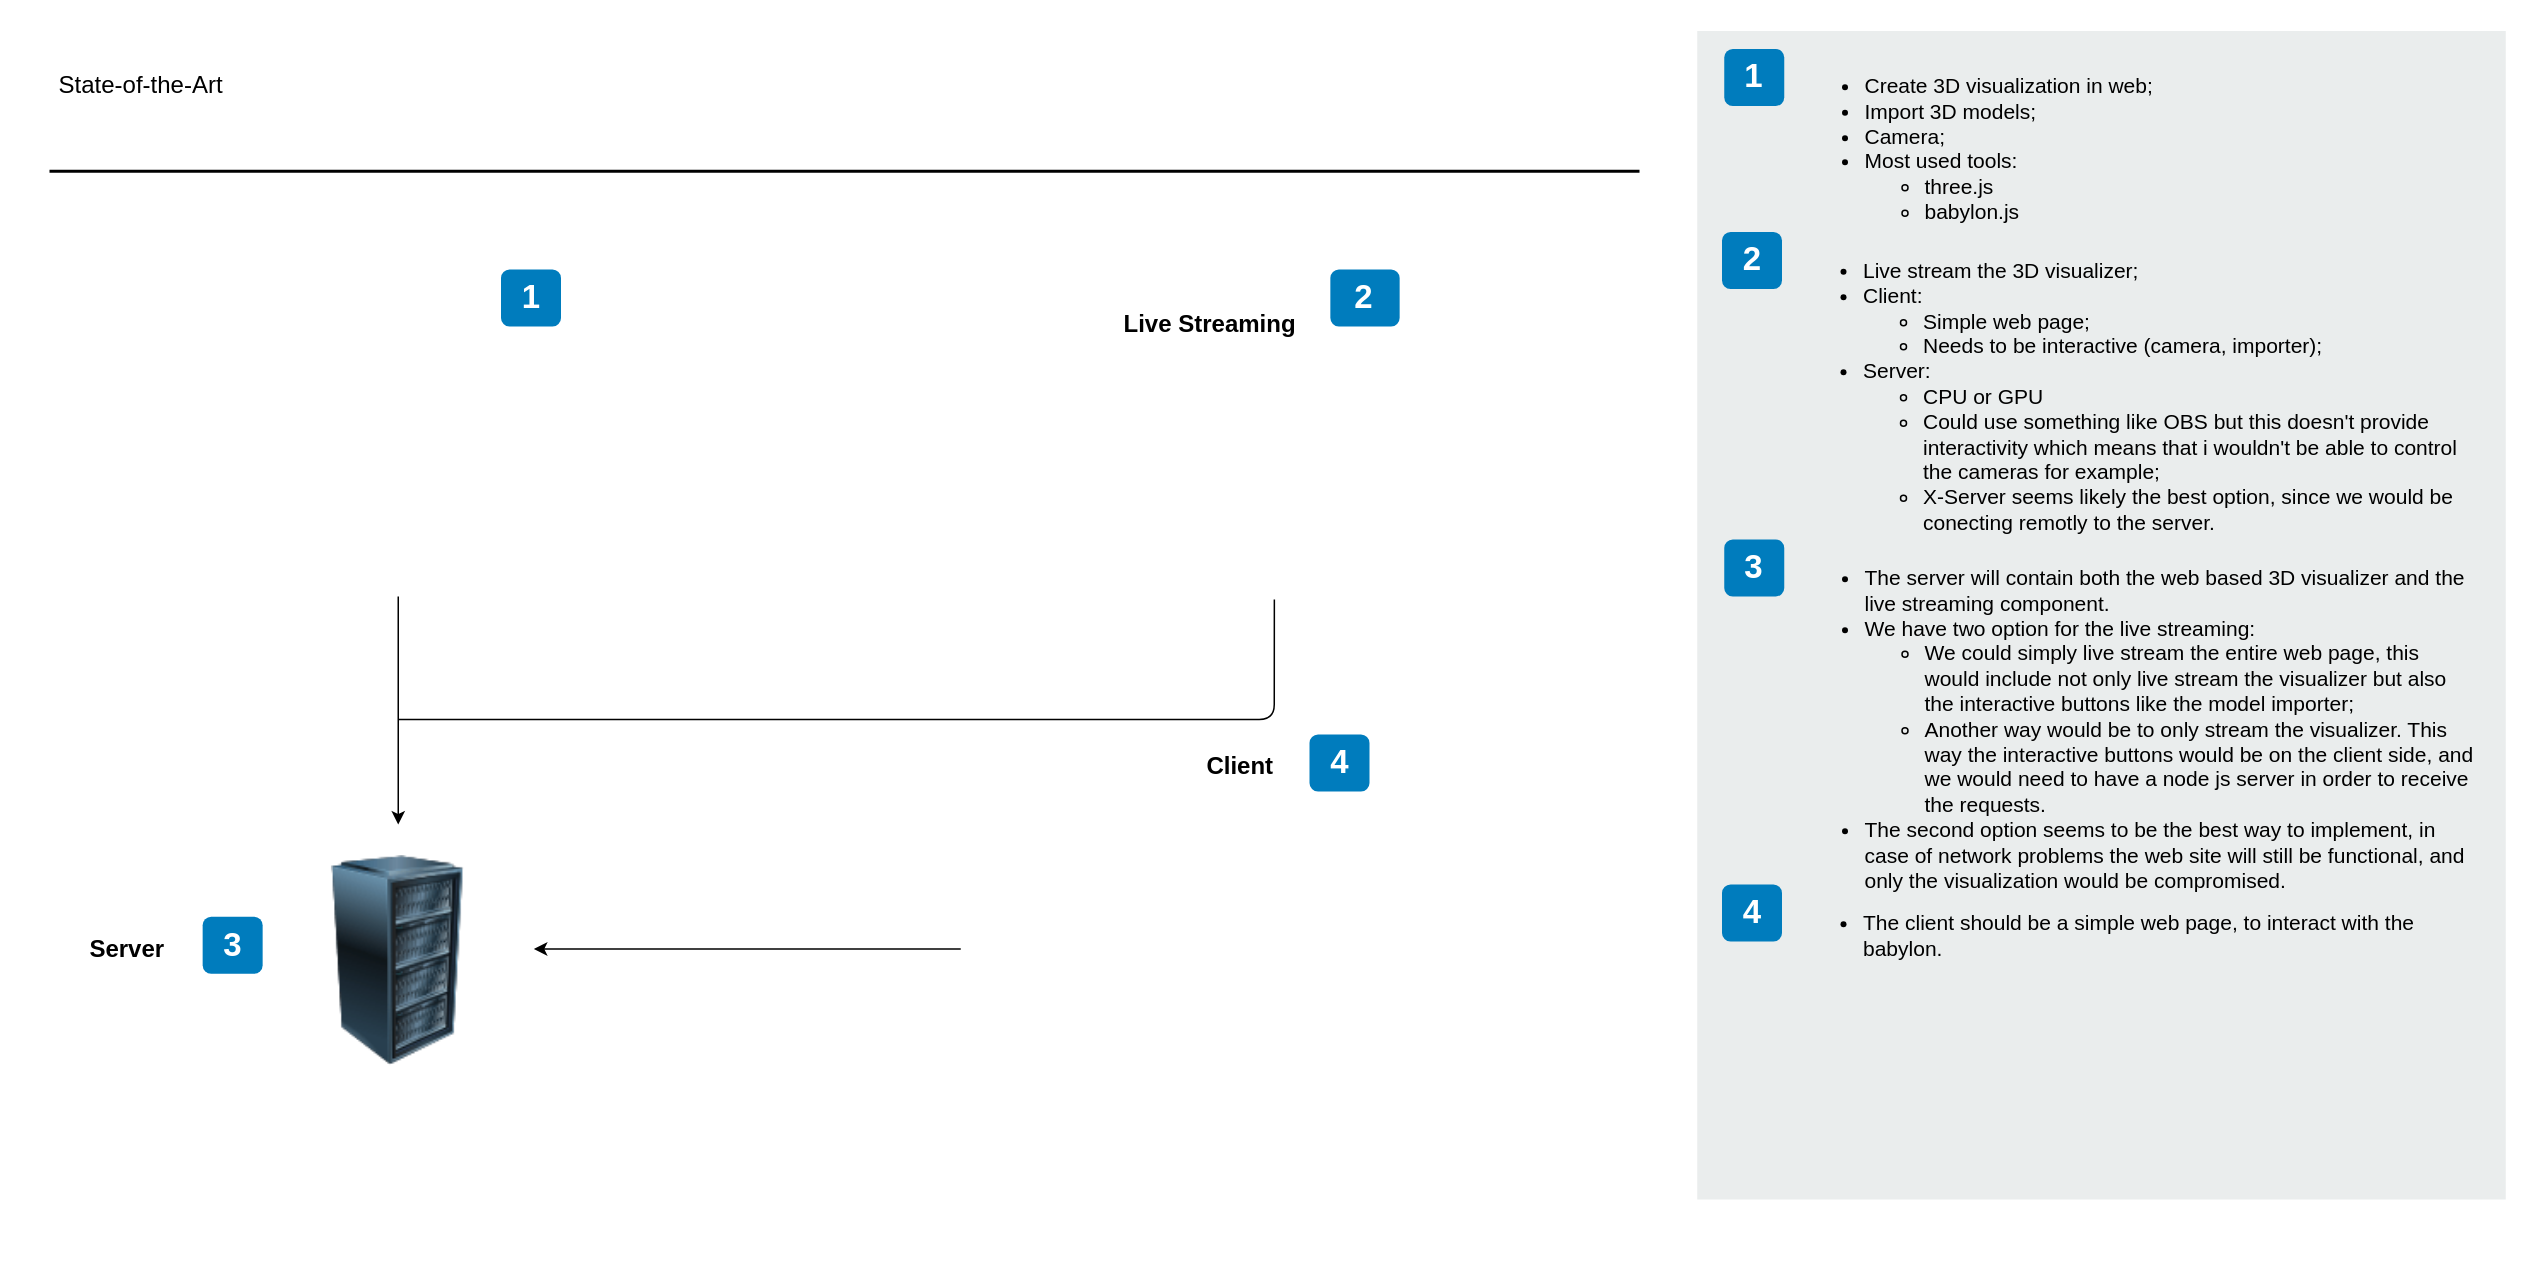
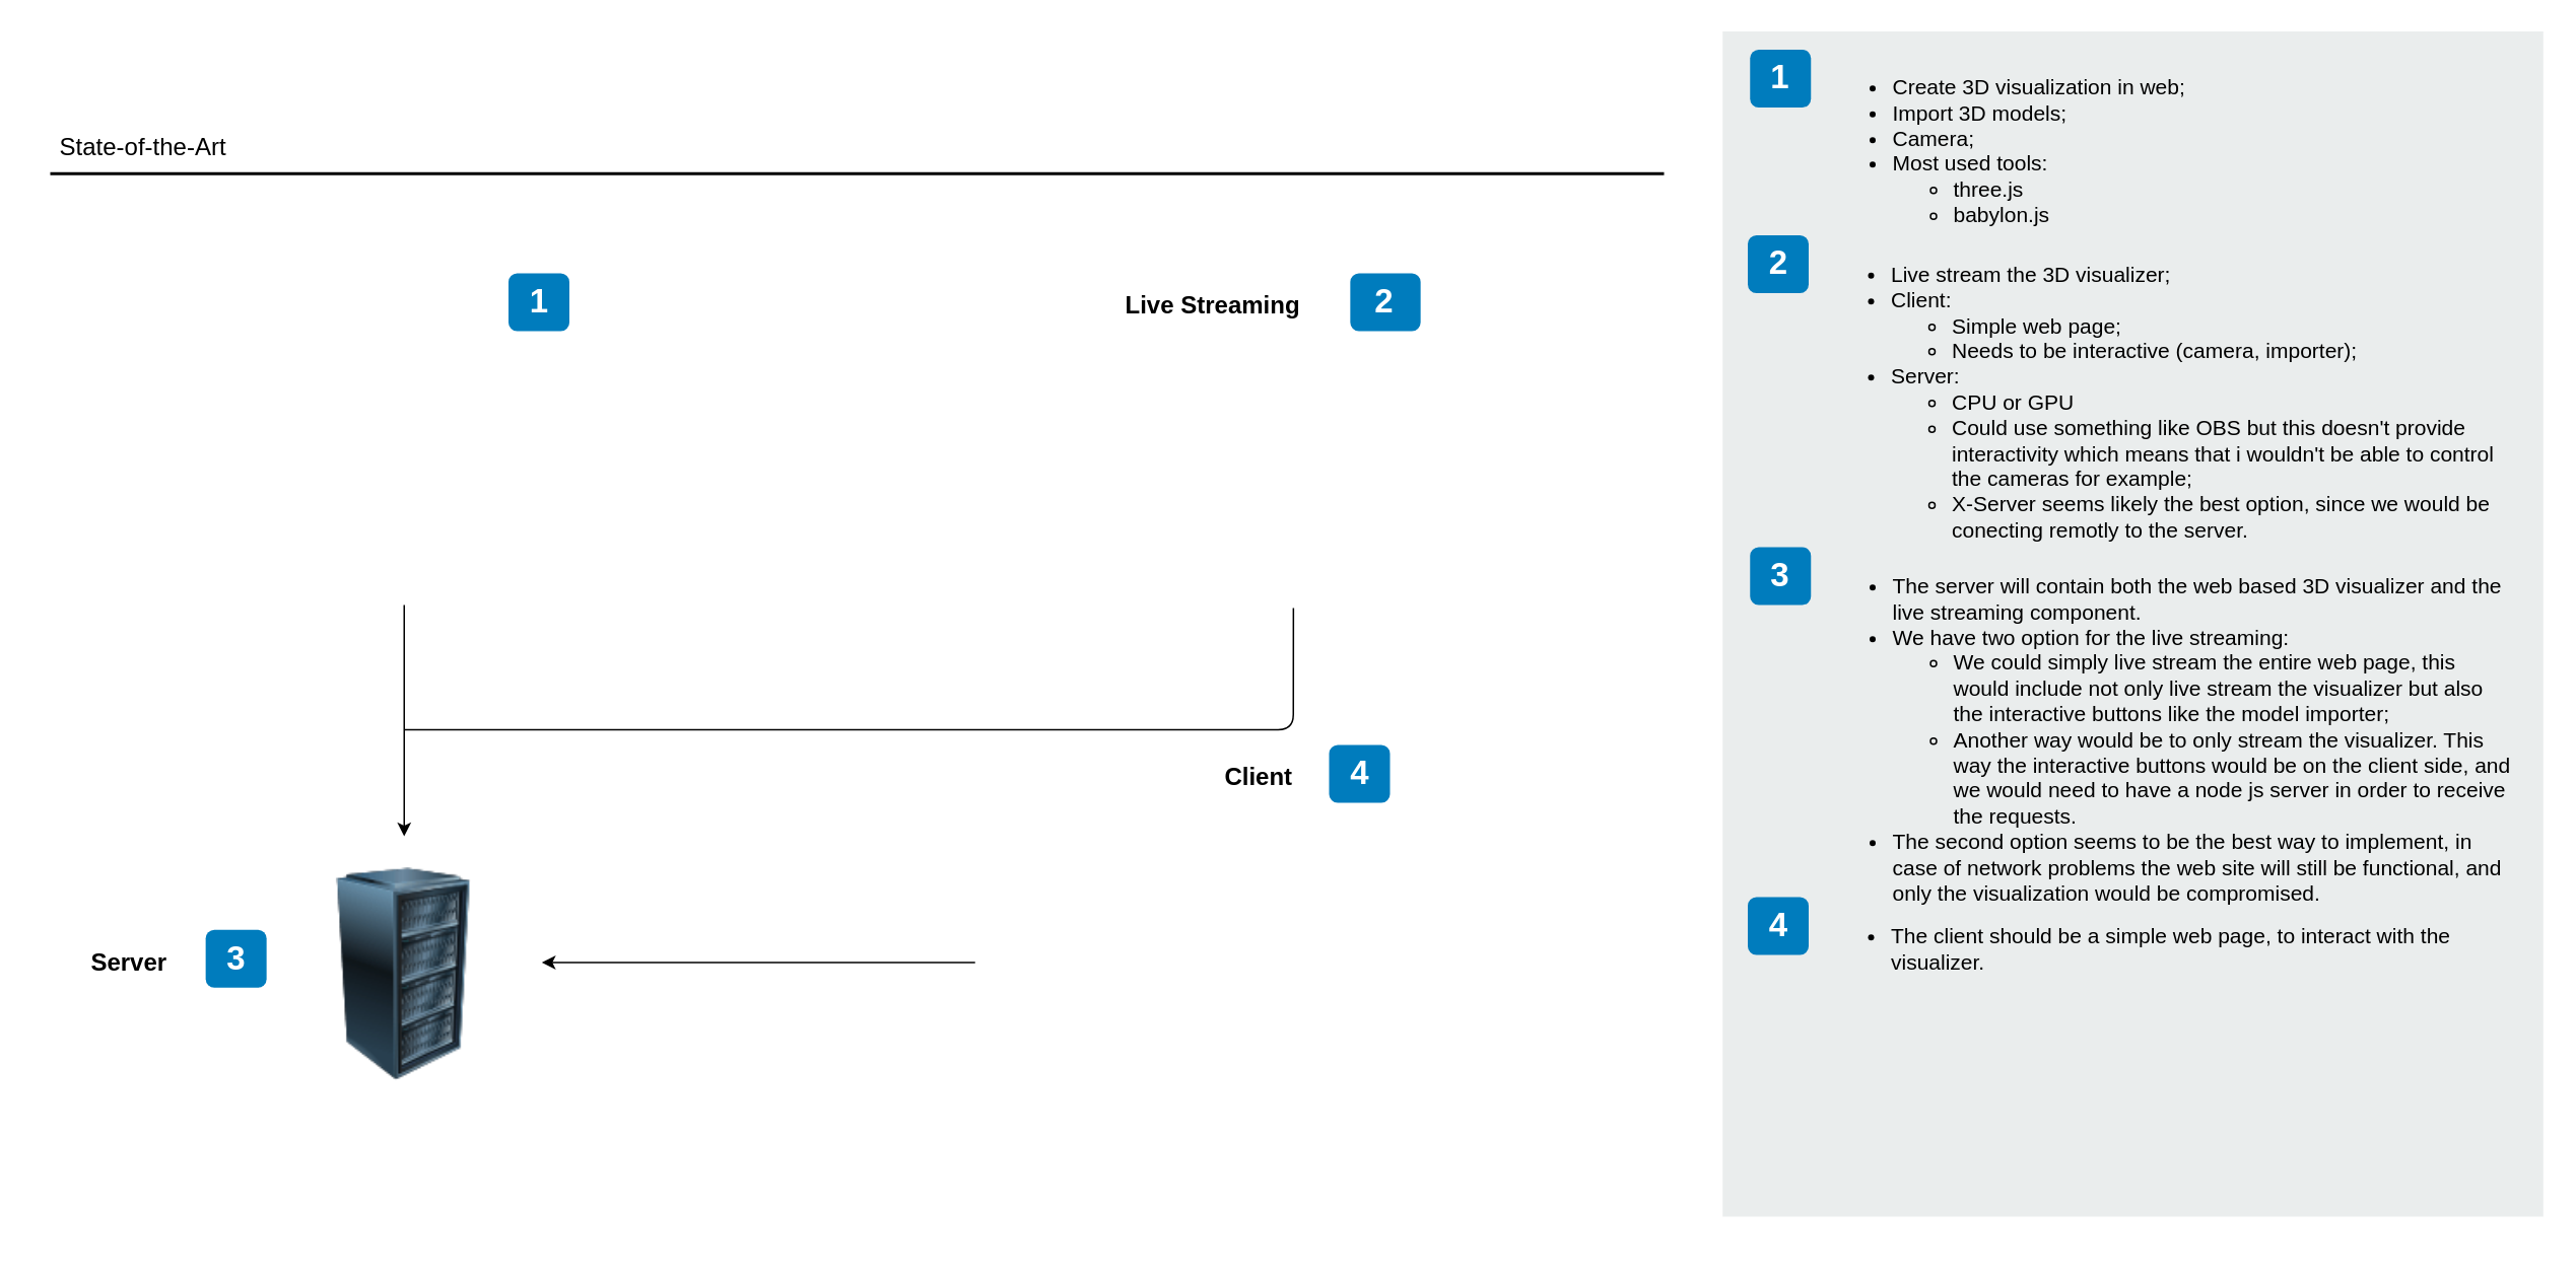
- <mxCell id="10" value="State-of-the-Art&lt;br&gt;" style="text;html=1;resizable=0;points=[];autosize=1;align=left;verticalAlign=top;spacingTop=-4;fontSize=16;" parent="1" vertex="1"><mxGeometry x="36.5" y="43.5" width="120" height="20" as="geometry" /></mxCell>
+ <mxCell id="10" value="State-of-the-Art&lt;br&gt;" style="text;html=1;resizable=0;points=[];autosize=1;align=left;verticalAlign=top;spacingTop=-4;fontSize=16;" parent="1" vertex="1"><mxGeometry x="36.5" y="83.5" width="120" height="20" as="geometry" /></mxCell>
- <mxCell id="5" value="&lt;span style=&quot;font-size: 16px;&quot;&gt;Live Streaming&lt;/span&gt;" style="text;html=1;resizable=0;points=[];autosize=1;align=left;verticalAlign=top;spacingTop=-4;fontSize=16;fontStyle=1" parent="2" vertex="1"><mxGeometry x="167.419" y="24" width="130" height="20" as="geometry" /></mxCell>
+ <mxCell id="5" value="&lt;span style=&quot;font-size: 16px;&quot;&gt;Live Streaming&lt;/span&gt;" style="text;html=1;resizable=0;points=[];autosize=1;align=left;verticalAlign=top;spacingTop=-4;fontSize=16;fontStyle=1" parent="2" vertex="1"><mxGeometry x="157.419" y="9" width="130" height="20" as="geometry" /></mxCell>
- <mxCell id="28" value="&lt;ul&gt;&lt;li&gt;The client should be a simple web page, to interact with the babylon.&lt;/li&gt;&lt;/ul&gt;" style="text;html=1;align=left;verticalAlign=top;spacingTop=-4;fontSize=14;labelBackgroundColor=none;whiteSpace=wrap;" parent="1" vertex="1"><mxGeometry x="1199.5" y="589.5" width="450" height="229.5" as="geometry" /></mxCell>
+ <mxCell id="28" value="&lt;ul&gt;&lt;li&gt;The client should be a simple web page, to interact with the visualizer.&lt;/li&gt;&lt;/ul&gt;" style="text;html=1;align=left;verticalAlign=top;spacingTop=-4;fontSize=14;labelBackgroundColor=none;whiteSpace=wrap;" parent="1" vertex="1"><mxGeometry x="1199.5" y="589.5" width="450" height="229.5" as="geometry" /></mxCell>
